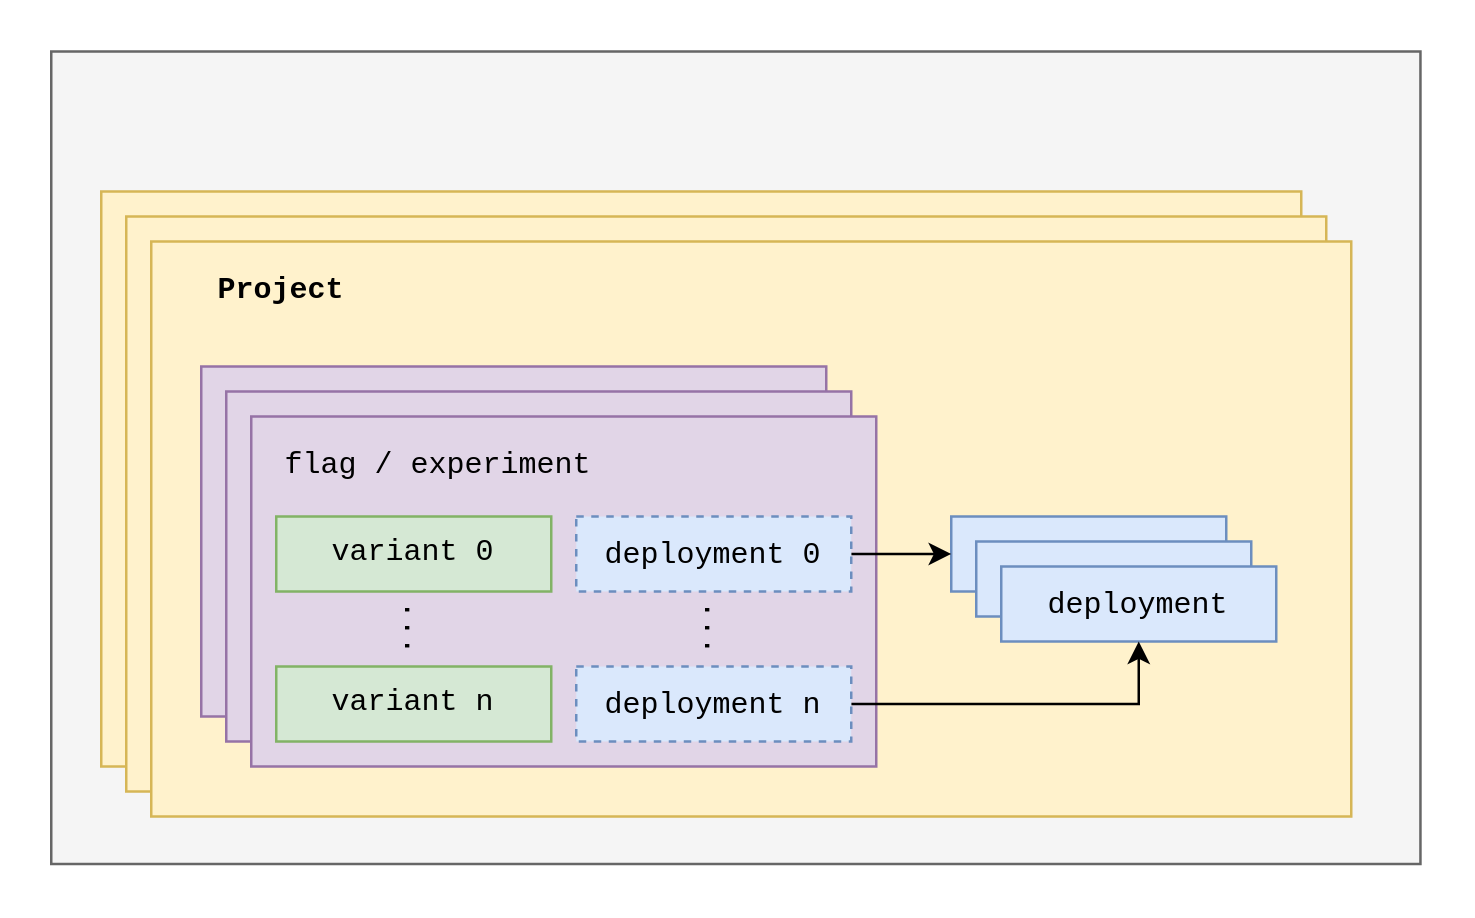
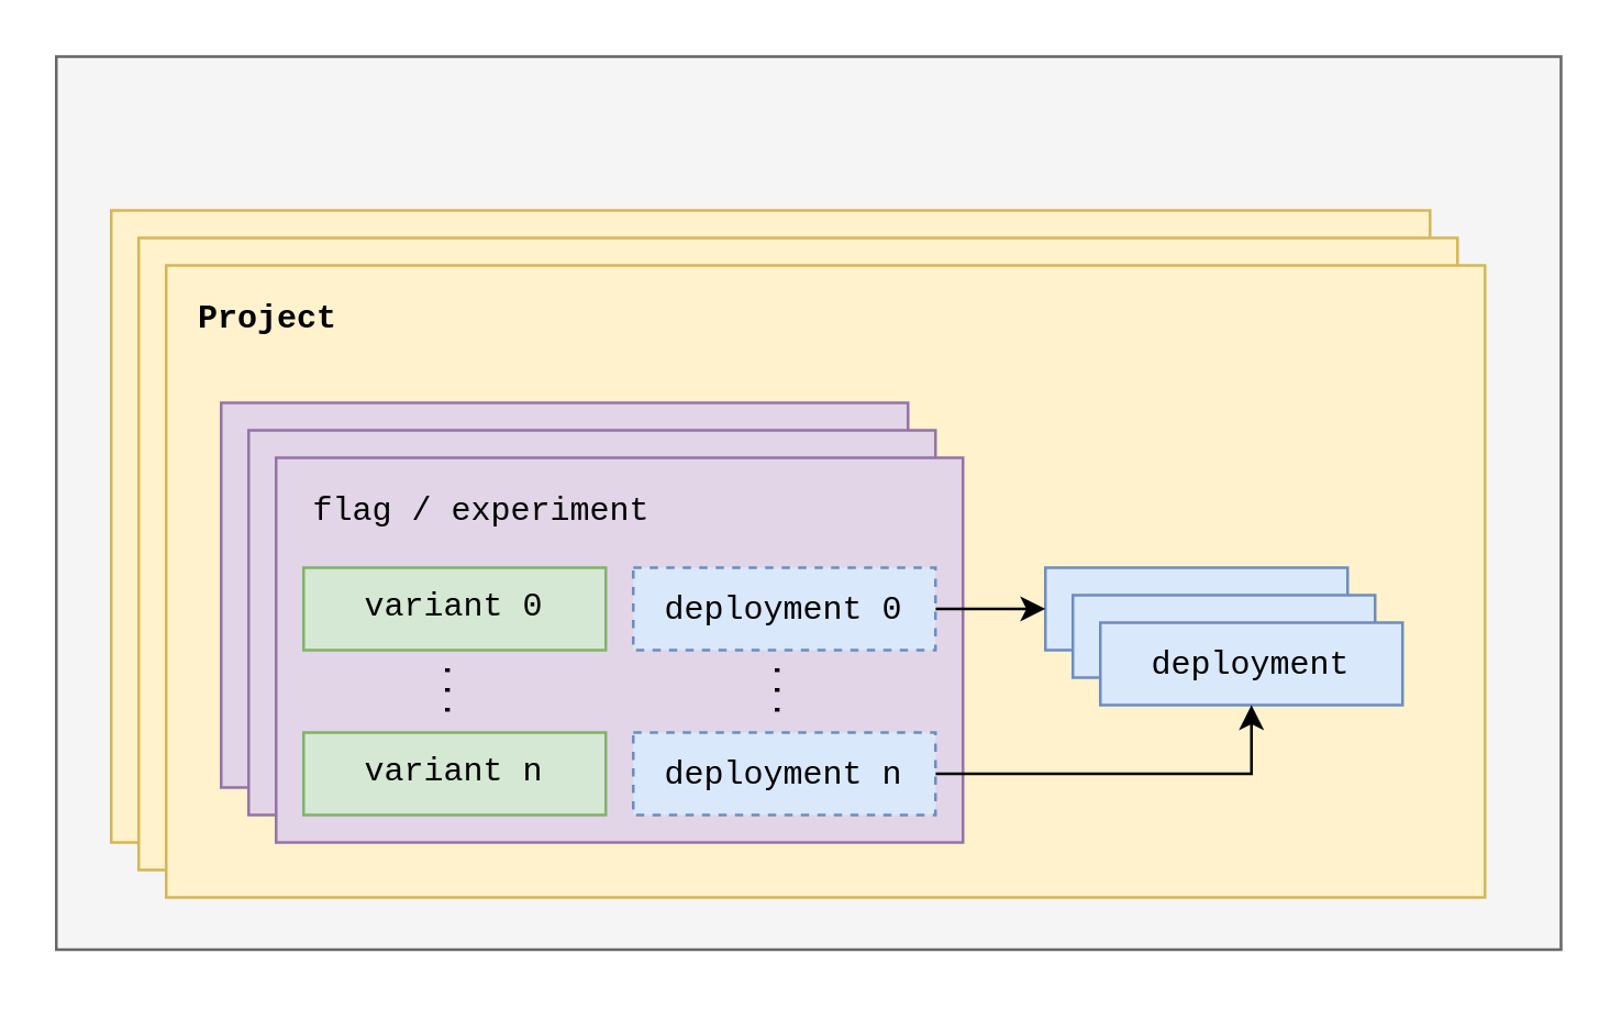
- <mxCell id="35" value="Project" style="text;html=1;strokeColor=none;fillColor=none;align=left;verticalAlign=middle;whiteSpace=wrap;rounded=0;fontFamily=Courier New;fontSize=12;fontStyle=1" parent="1" vertex="1"><mxGeometry x="85" y="106" width="100" height="20" as="geometry" /></mxCell>
+ <mxCell id="35" value="Project" style="text;html=1;strokeColor=none;fillColor=none;align=left;verticalAlign=middle;whiteSpace=wrap;rounded=0;fontFamily=Courier New;fontSize=12;fontStyle=1" parent="1" vertex="1"><mxGeometry x="70" y="106" width="100" height="20" as="geometry" /></mxCell>
